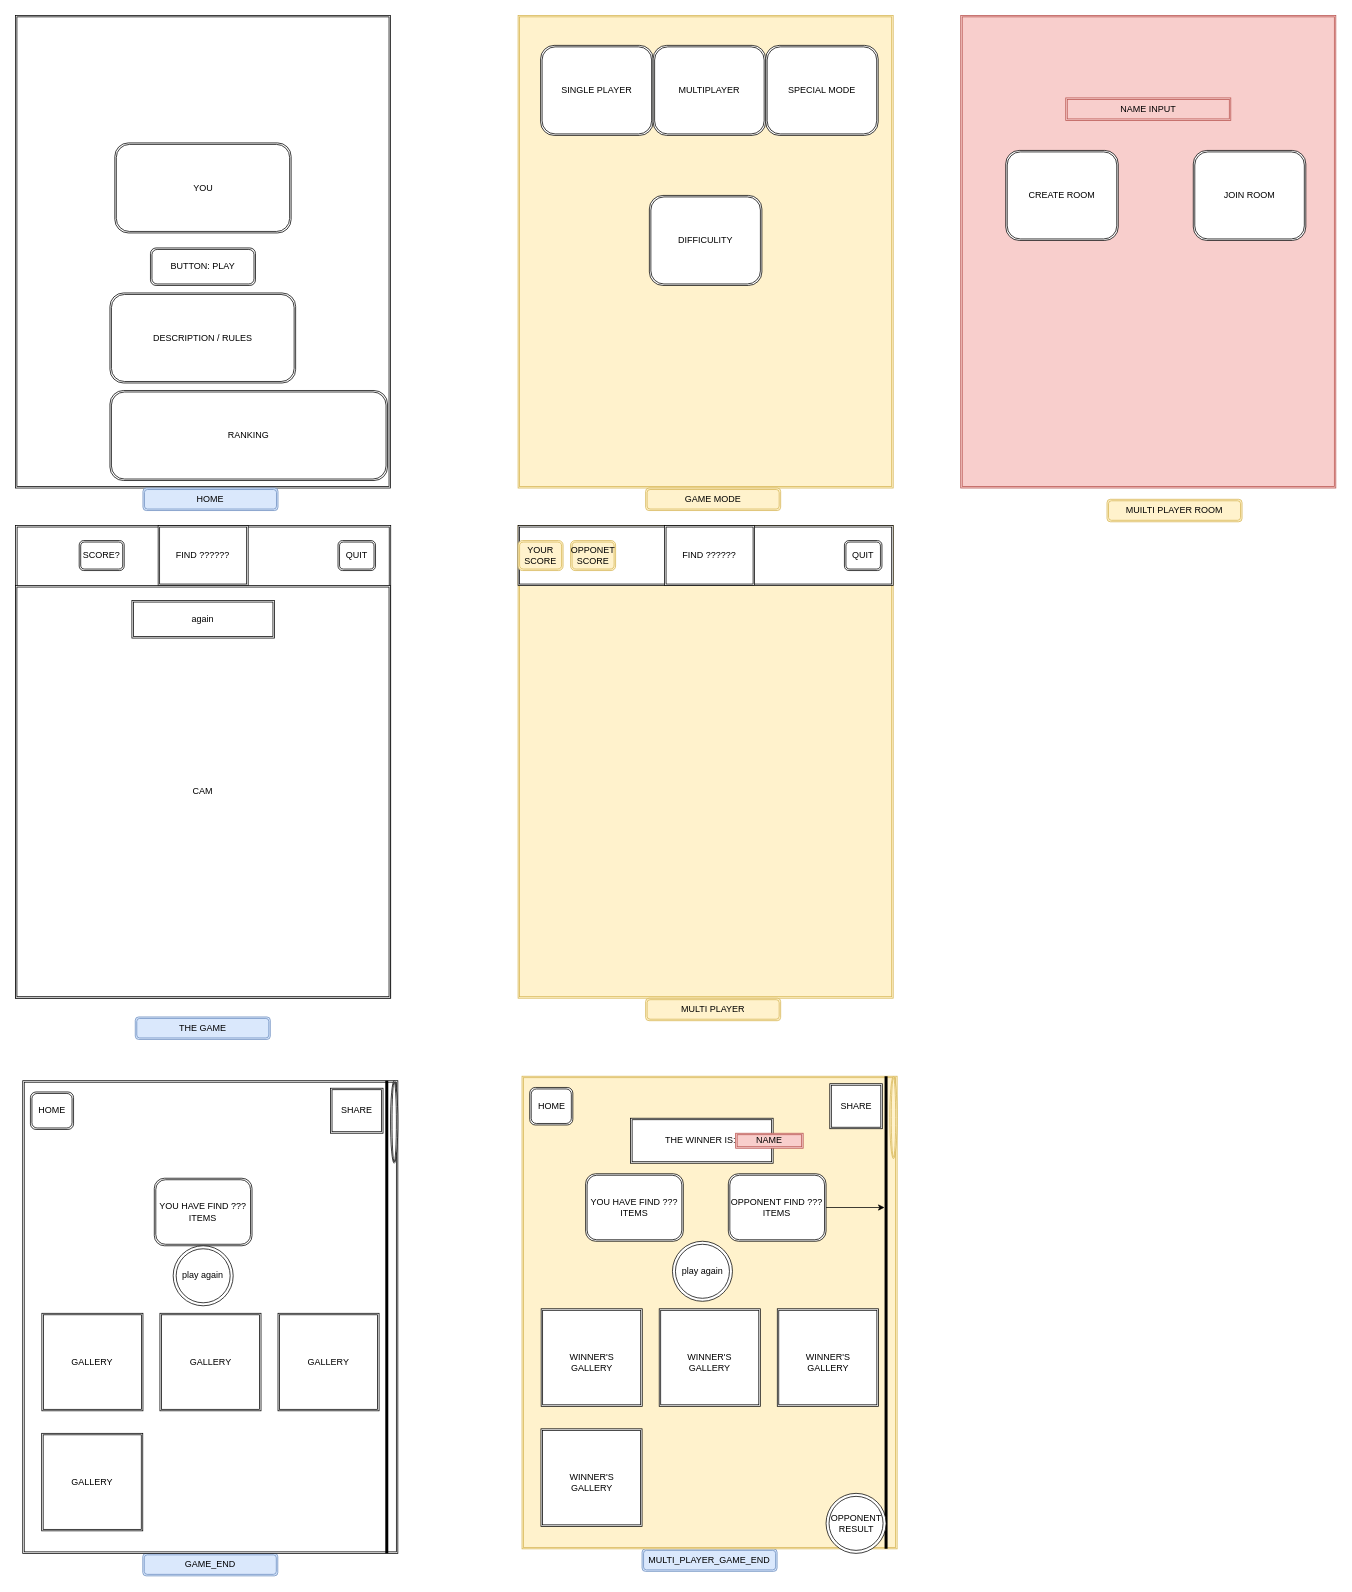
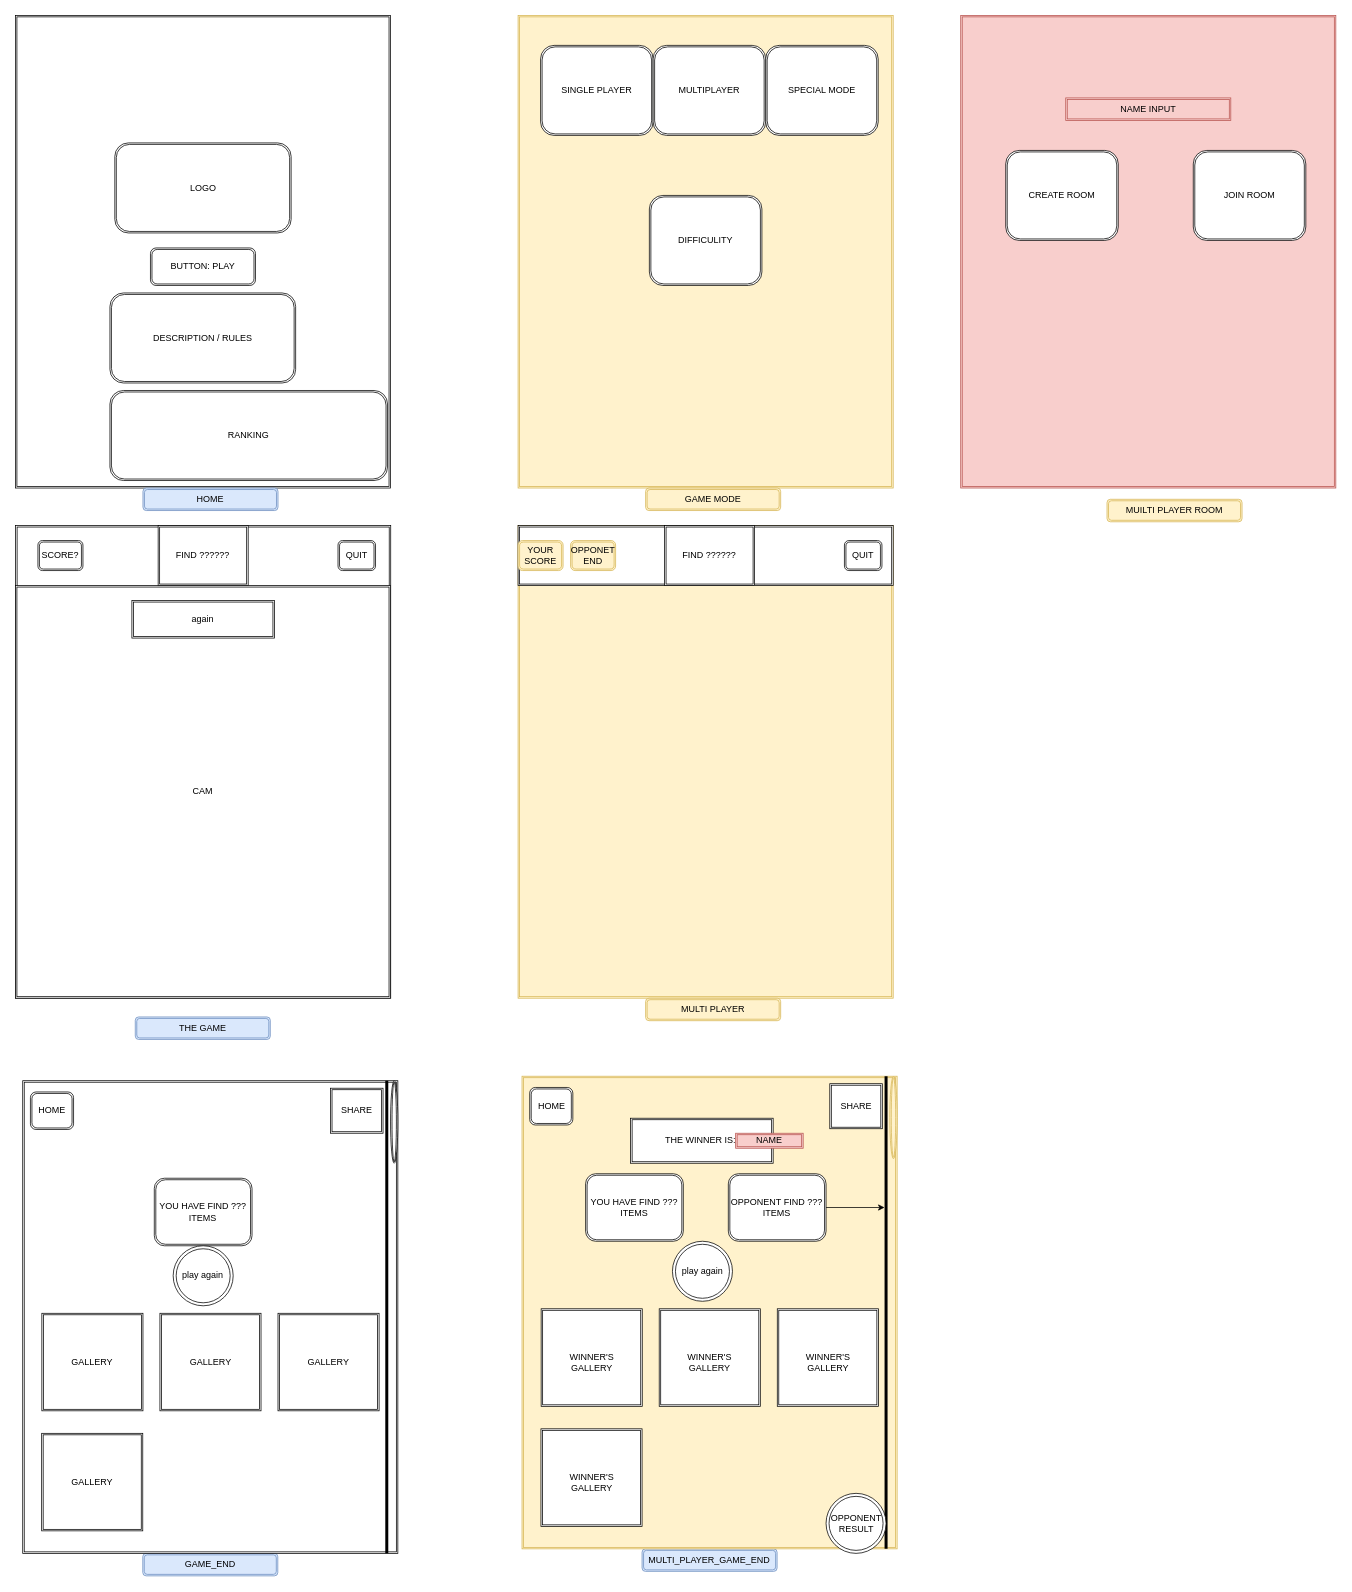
- <mxCell id="3" value="YOU" style="shape=ext;double=1;rounded=1;whiteSpace=wrap;html=1;" parent="1" vertex="1"><mxGeometry x="152.5" y="190" width="235" height="120" as="geometry" /></mxCell>
+ <mxCell id="3" value="LOGO" style="shape=ext;double=1;rounded=1;whiteSpace=wrap;html=1;" parent="1" vertex="1"><mxGeometry x="152.5" y="190" width="235" height="120" as="geometry" /></mxCell>
- <mxCell id="19" value="SCORE?" style="shape=ext;double=1;rounded=1;whiteSpace=wrap;html=1;" parent="1" vertex="1"><mxGeometry x="105" y="720" width="60" height="40" as="geometry" /></mxCell>
+ <mxCell id="19" value="SCORE?" style="shape=ext;double=1;rounded=1;whiteSpace=wrap;html=1;" parent="1" vertex="1"><mxGeometry x="50" y="720" width="60" height="40" as="geometry" /></mxCell>
- <mxCell id="26" value="OPPONET&lt;br&gt;SCORE" style="shape=ext;double=1;rounded=1;whiteSpace=wrap;html=1;fillColor=#fff2cc;strokeColor=#d6b656;" parent="1" vertex="1"><mxGeometry x="760" y="720" width="60" height="40" as="geometry" /></mxCell>
+ <mxCell id="26" value="OPPONET&lt;br&gt;END" style="shape=ext;double=1;rounded=1;whiteSpace=wrap;html=1;fillColor=#fff2cc;strokeColor=#d6b656;" parent="1" vertex="1"><mxGeometry x="760" y="720" width="60" height="40" as="geometry" /></mxCell>
